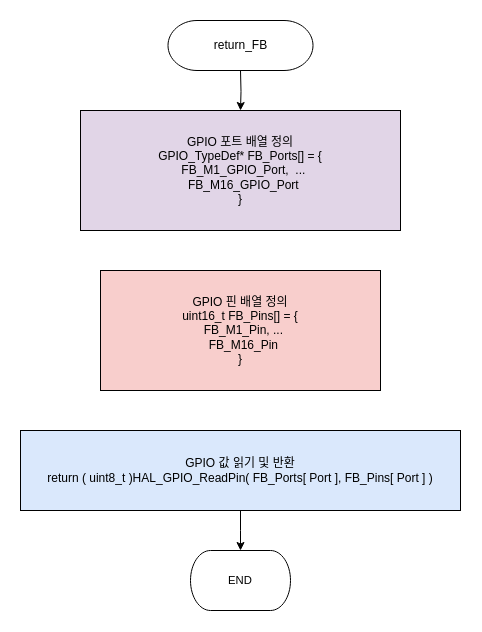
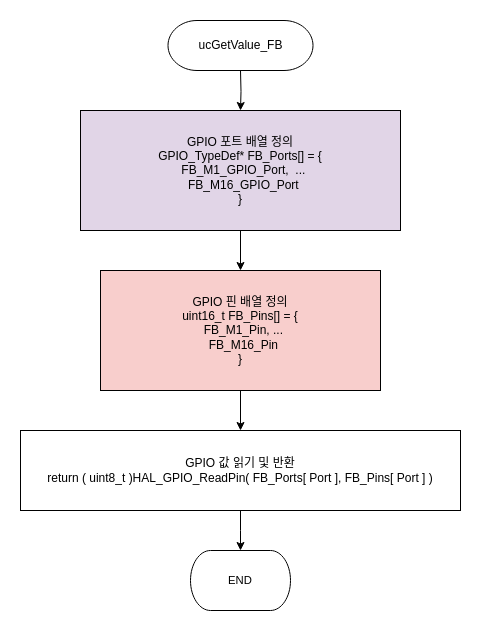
- <mxCell id="10" value="&lt;div style=&quot;&quot;&gt;&lt;font style=&quot;direction: ltr; line-height: 120%; opacity: 1;&quot;&gt;return_FB&lt;br&gt;&lt;/font&gt;&lt;/div&gt;" style="verticalAlign=middle;align=center;overflow=width;vsdxID=2;fillColor=#FFFFFF;gradientColor=none;shape=stencil(tVLLDsIgEPwajiQIMfFe638Qu22JCM2Ctv69kK0Rm9qDibeZndkXC1NV6PUATIoQ0V9gNE3smToyKY3rAU1MiKmaqar1CB36m2uIDzo7M7r6e64wUZ4UOUWKB9GdIH4irzWu8B42vRrPScNFXZzN+5mvl3qJXE8mcPRRR+Pdh2Y1dsBTE95a3c0TkBRGgKEIb6wg1/r+ssCXd/vLCgm8z9caa+n6pb48dwrRV1H1Ew==);strokeColor=#000000;spacingTop=-1;spacingBottom=-1;spacingLeft=-1;spacingRight=-1;points=[[0.5,1,0],[0.5,0,0],[0,0.5,0],[1,0.5,0]];labelBackgroundColor=none;rounded=0;html=1;whiteSpace=wrap;strokeWidth=1;" parent="1" vertex="1"><mxGeometry x="167.5" y="20" width="145" height="50" as="geometry" /></mxCell>
+ <mxCell id="10" value="&lt;div style=&quot;&quot;&gt;&lt;font style=&quot;direction: ltr; line-height: 120%; opacity: 1;&quot;&gt;ucGetValue_FB&lt;br&gt;&lt;/font&gt;&lt;/div&gt;" style="verticalAlign=middle;align=center;overflow=width;vsdxID=2;fillColor=#FFFFFF;gradientColor=none;shape=stencil(tVLLDsIgEPwajiQIMfFe638Qu22JCM2Ctv69kK0Rm9qDibeZndkXC1NV6PUATIoQ0V9gNE3smToyKY3rAU1MiKmaqar1CB36m2uIDzo7M7r6e64wUZ4UOUWKB9GdIH4irzWu8B42vRrPScNFXZzN+5mvl3qJXE8mcPRRR+Pdh2Y1dsBTE95a3c0TkBRGgKEIb6wg1/r+ssCXd/vLCgm8z9caa+n6pb48dwrRV1H1Ew==);strokeColor=#000000;spacingTop=-1;spacingBottom=-1;spacingLeft=-1;spacingRight=-1;points=[[0.5,1,0],[0.5,0,0],[0,0.5,0],[1,0.5,0]];labelBackgroundColor=none;rounded=0;html=1;whiteSpace=wrap;strokeWidth=1;" parent="1" vertex="1"><mxGeometry x="167.5" y="20" width="145" height="50" as="geometry" /></mxCell>
+ <mxCell id="6" style="edgeStyle=orthogonalEdgeStyle;rounded=0;orthogonalLoop=1;jettySize=auto;html=1;strokeWidth=1;" parent="1" source="2" target="3" edge="1"><mxGeometry relative="1" as="geometry" /></mxCell>
+ <mxCell id="7" style="edgeStyle=orthogonalEdgeStyle;rounded=0;orthogonalLoop=1;jettySize=auto;html=1;strokeWidth=1;" parent="1" source="3" target="4" edge="1"><mxGeometry relative="1" as="geometry" /></mxCell>
- <mxCell id="4" value="GPIO 값 읽기 및 반환&lt;br&gt;return&amp;nbsp;( uint8_t )HAL_GPIO_ReadPin( FB_Ports[ Port ], FB_Pins[ Port ] )" style="rounded=0;whiteSpace=wrap;html=1;strokeWidth=1;fillColor=#dae8fc;" parent="1" vertex="1"><mxGeometry x="20" y="430" width="440" height="80" as="geometry" /></mxCell>
+ <mxCell id="4" value="GPIO 값 읽기 및 반환&lt;br&gt;return&amp;nbsp;( uint8_t )HAL_GPIO_ReadPin( FB_Ports[ Port ], FB_Pins[ Port ] )" style="rounded=0;whiteSpace=wrap;html=1;strokeWidth=1;" parent="1" vertex="1"><mxGeometry x="20" y="430" width="440" height="80" as="geometry" /></mxCell>
